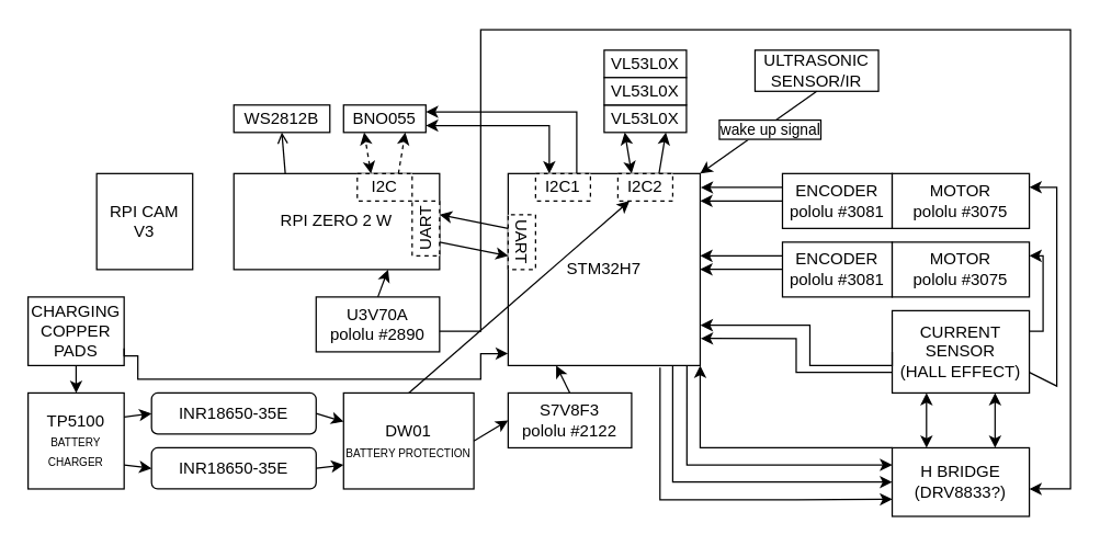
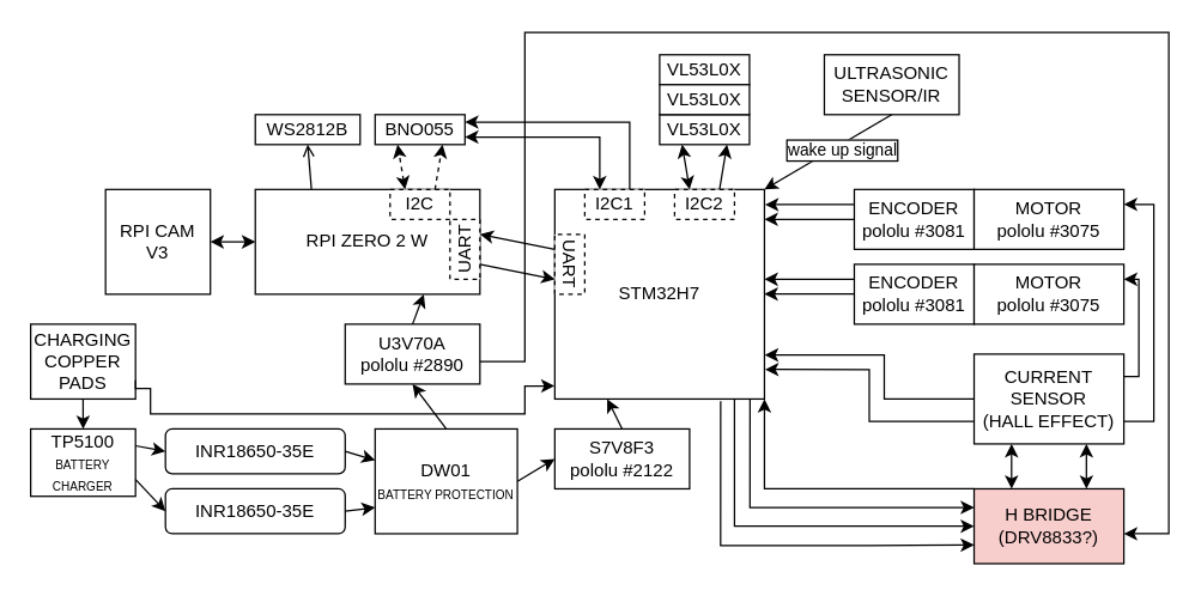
- <mxCell id="44" value="ULTRASONIC&lt;br&gt;SENSOR/IR" style="rounded=0;whiteSpace=wrap;html=1;" parent="1" vertex="1"><mxGeometry x="550" y="36" width="90" height="30" as="geometry" /></mxCell>
+ <mxCell id="44" value="ULTRASONIC&lt;br&gt;SENSOR/IR" style="rounded=0;whiteSpace=wrap;html=1;" parent="1" vertex="1"><mxGeometry x="550" y="36" width="90" height="40" as="geometry" /></mxCell>
+ <mxCell id="26" value="" style="endArrow=classic;startArrow=classic;html=1;rounded=0;exitX=1;exitY=0.5;exitDx=0;exitDy=0;entryX=0;entryY=0.5;entryDx=0;entryDy=0;" parent="1" source="6" target="5" edge="1"><mxGeometry width="50" height="50" relative="1" as="geometry"><mxPoint x="200" y="176" as="sourcePoint" /><mxPoint x="250" y="126" as="targetPoint" /></mxGeometry></mxCell>
- <mxCell id="59" value="" style="endArrow=classic;html=1;rounded=0;exitX=0.5;exitY=0;exitDx=0;exitDy=0;" edge="1" parent="1" source="21" target="4"><mxGeometry width="50" height="50" relative="1" as="geometry"><mxPoint x="340" y="326" as="sourcePoint" /><mxPoint x="390" y="276" as="targetPoint" /></mxGeometry></mxCell>
+ <mxCell id="59" value="" style="endArrow=classic;html=1;rounded=0;exitX=0.5;exitY=0;exitDx=0;exitDy=0;entryX=0.5;entryY=1;entryDx=0;entryDy=0;" edge="1" parent="1" source="21" target="16"><mxGeometry width="50" height="50" relative="1" as="geometry"><mxPoint x="340" y="326" as="sourcePoint" /><mxPoint x="390" y="276" as="targetPoint" /></mxGeometry></mxCell>
- <mxCell id="24" value="CURRENT&lt;br&gt;SENSOR&lt;br&gt;(HALL EFFECT)" style="rounded=0;whiteSpace=wrap;html=1;" parent="1" vertex="1"><mxGeometry x="650" y="226" width="100" height="60" as="geometry" /></mxCell>
+ <mxCell id="24" value="CURRENT&lt;br&gt;SENSOR&lt;br&gt;(HALL EFFECT)" style="rounded=0;whiteSpace=wrap;html=1;" parent="1" vertex="1"><mxGeometry x="650" y="236" width="100" height="60" as="geometry" /></mxCell>
- <mxCell id="58" value="TP5100&lt;br&gt;&lt;font style=&quot;font-size: 8px;&quot;&gt;BATTERY CHARGER&lt;/font&gt;" style="whiteSpace=wrap;html=1;aspect=fixed;" vertex="1" parent="1"><mxGeometry x="20" y="286" width="70" height="70" as="geometry" /></mxCell>
+ <mxCell id="58" value="TP5100&lt;br&gt;&lt;font style=&quot;font-size: 8px;&quot;&gt;BATTERY CHARGER&lt;/font&gt;" style="whiteSpace=wrap;html=1;aspect=fixed;" vertex="1" parent="1"><mxGeometry x="20" y="286" width="70" height="45" as="geometry" /></mxCell>
- <mxCell id="25" value="H BRIDGE&lt;br&gt;(DRV8833?)" style="rounded=0;whiteSpace=wrap;html=1;" parent="1" vertex="1"><mxGeometry x="650" y="326" width="100" height="50" as="geometry" /></mxCell>
+ <mxCell id="25" value="H BRIDGE&lt;br&gt;(DRV8833?)" style="rounded=0;whiteSpace=wrap;html=1;fillColor=#f8cecc;" parent="1" vertex="1"><mxGeometry x="650" y="326" width="100" height="50" as="geometry" /></mxCell>
